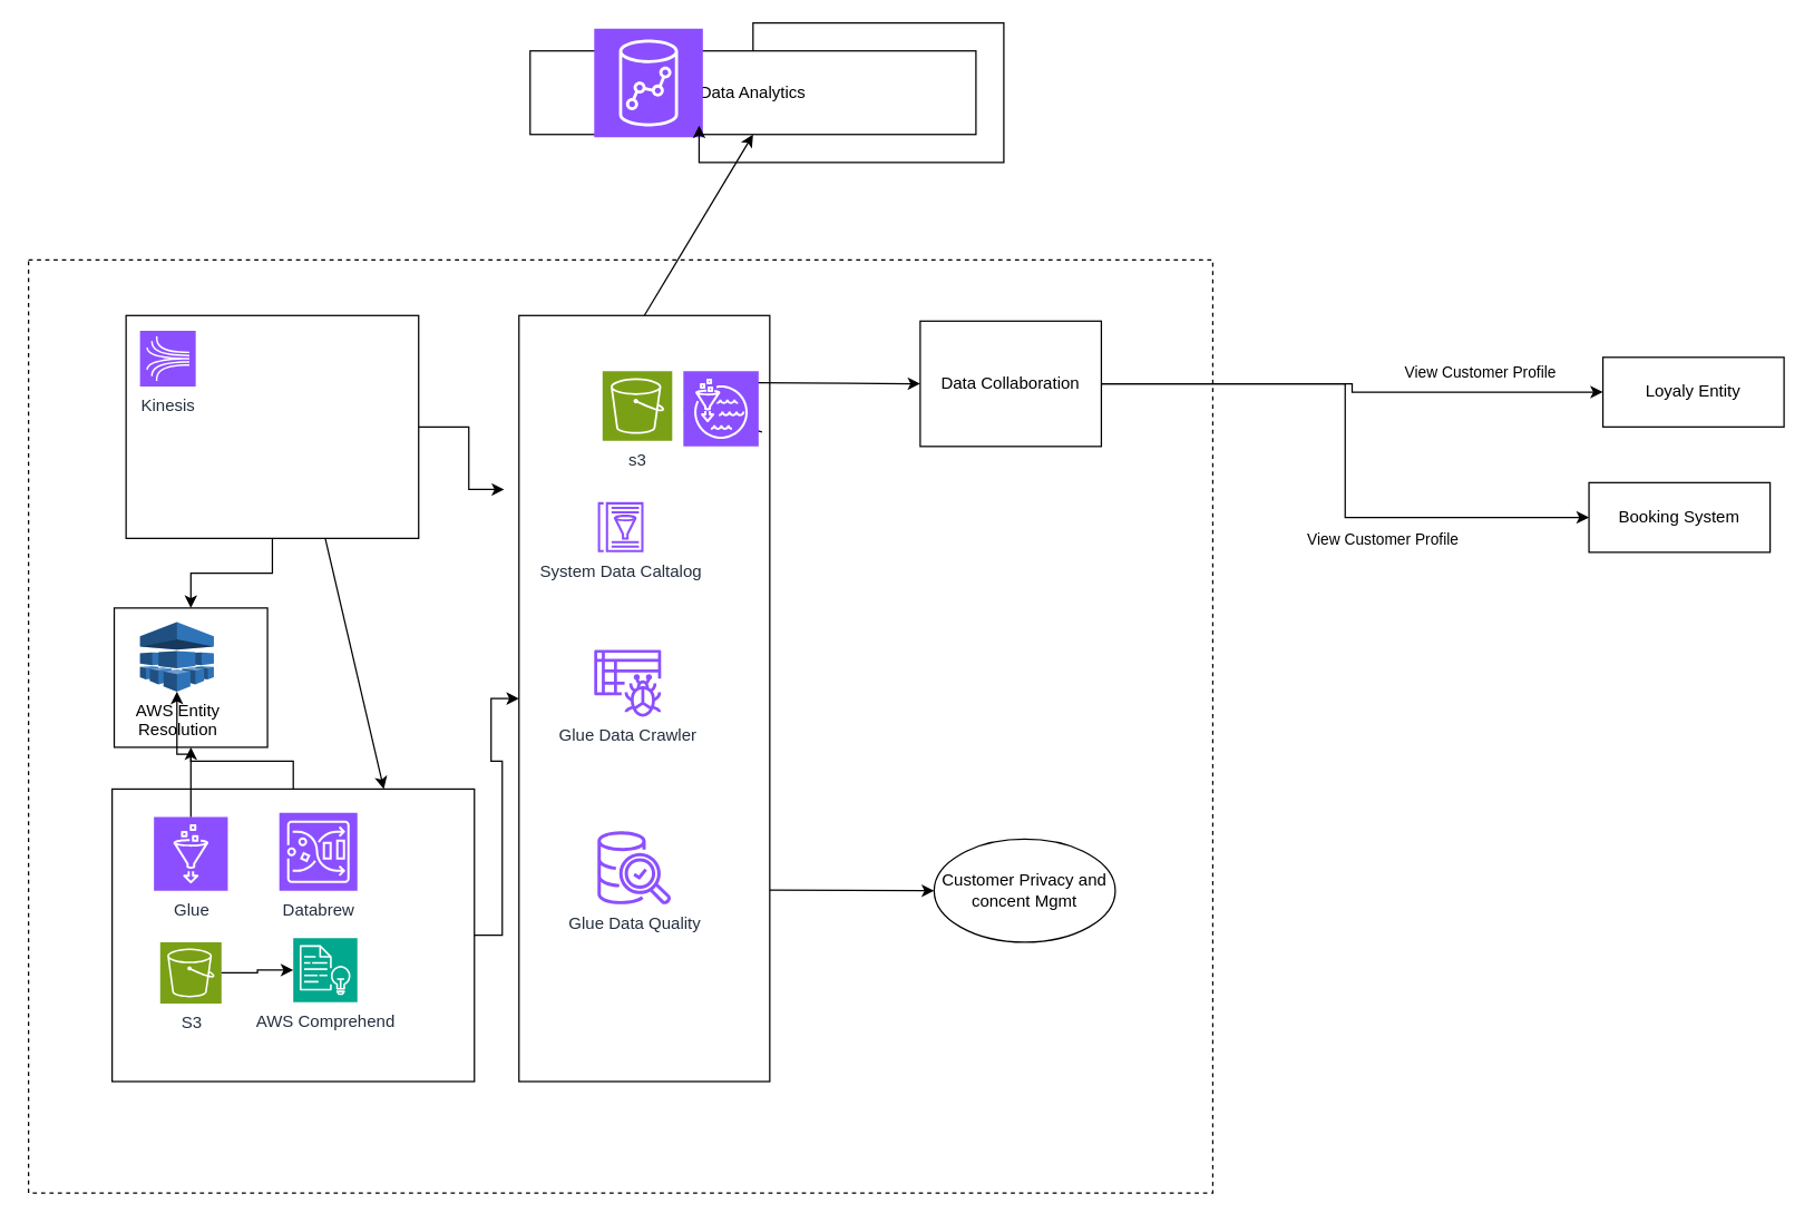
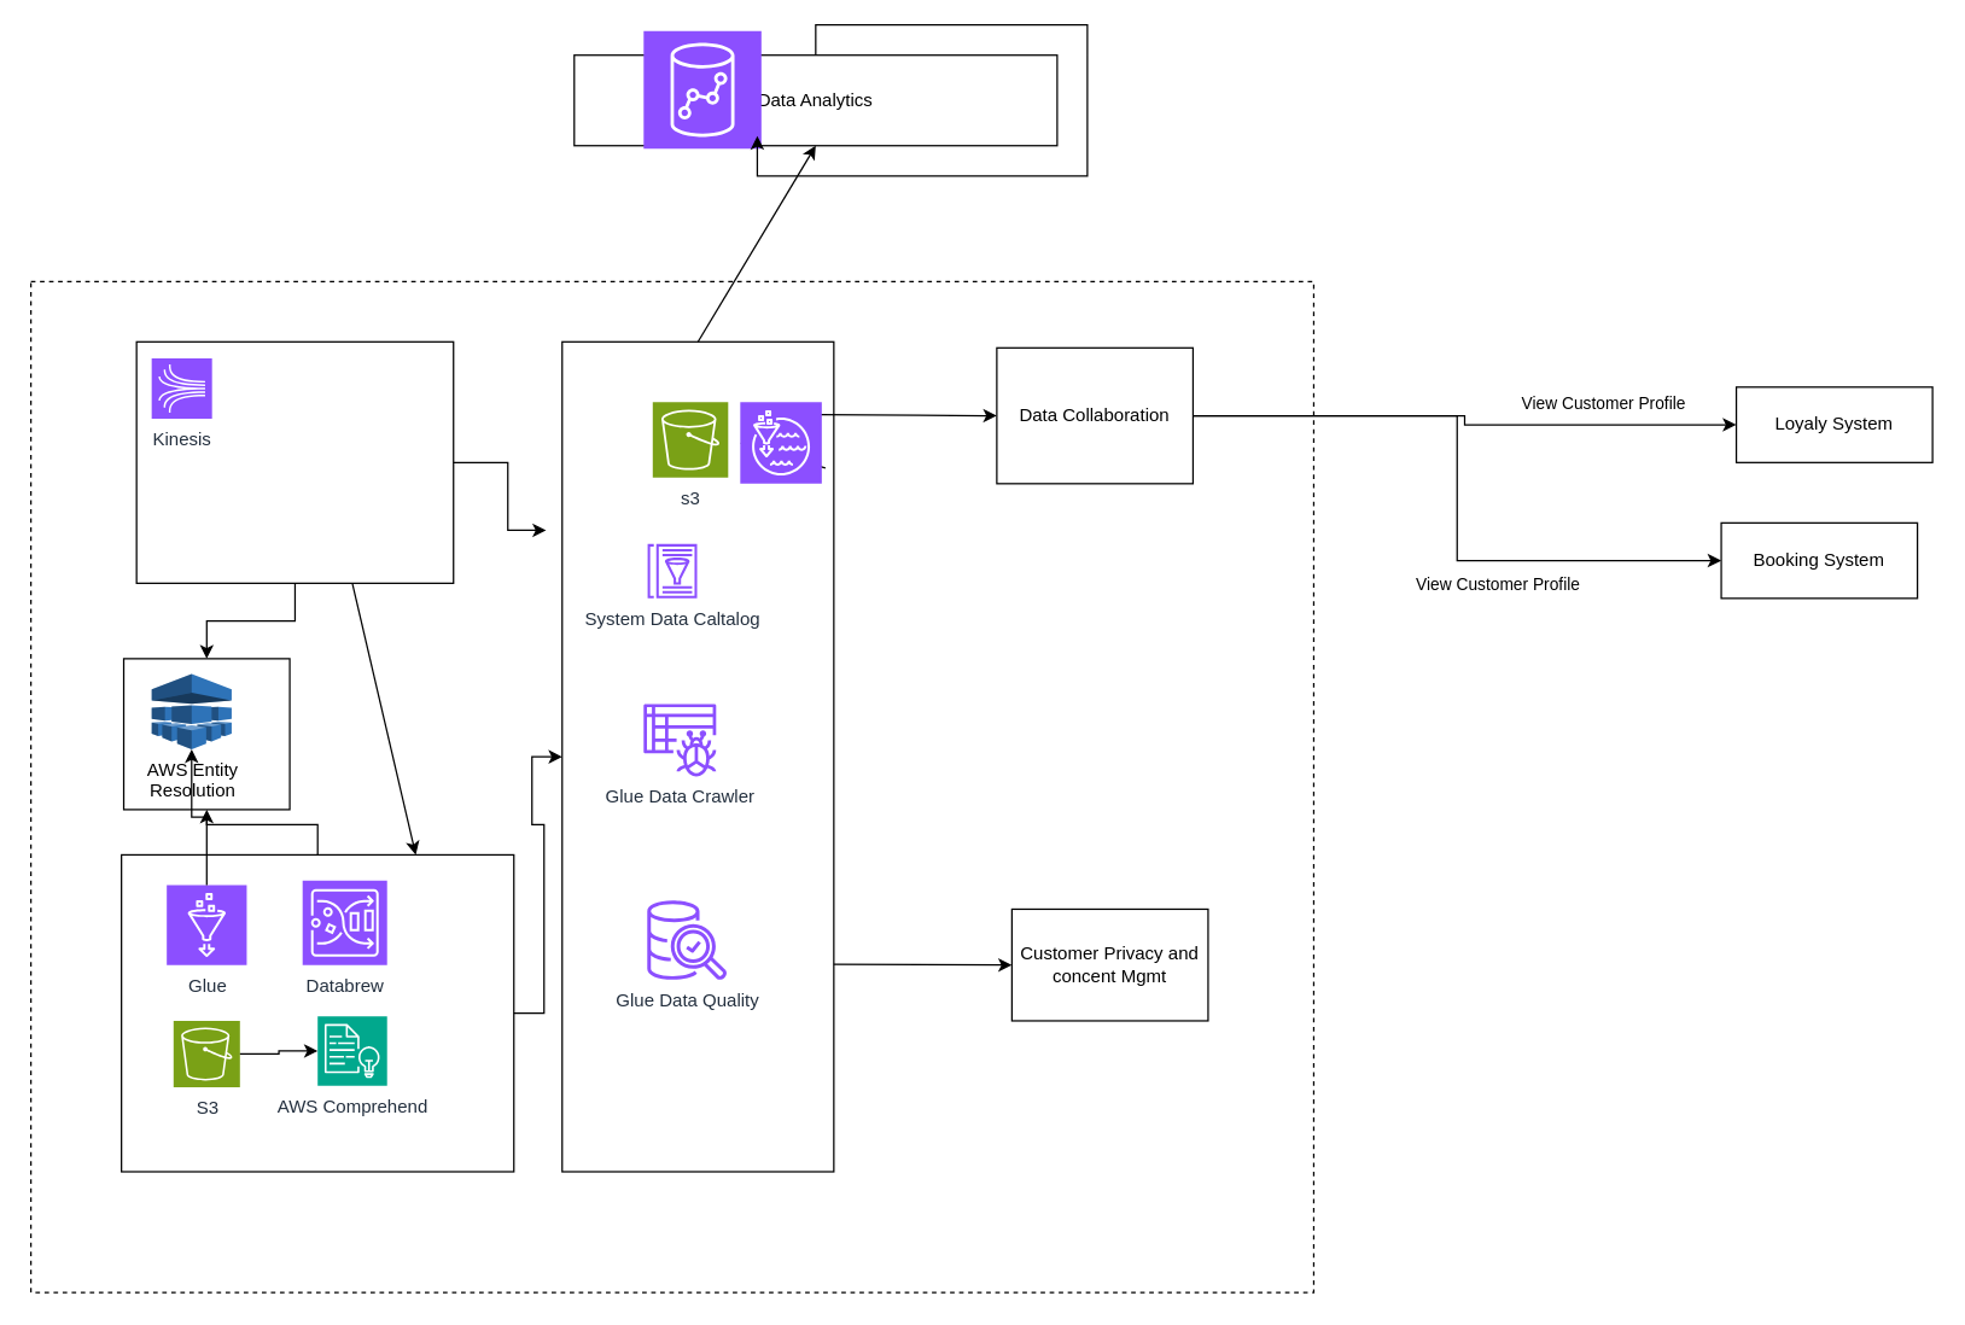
- <mxCell id="17" value="&lt;font color=&quot;#000000&quot;&gt;Loyaly Entity&lt;/font&gt;" style="rounded=0;whiteSpace=wrap;html=1;fillColor=none;fontColor=#ffffff;strokeColor=#000000;" parent="1" vertex="1"><mxGeometry x="1150" y="256" width="130" height="50" as="geometry" /></mxCell>
+ <mxCell id="17" value="&lt;font color=&quot;#000000&quot;&gt;Loyaly System&lt;/font&gt;" style="rounded=0;whiteSpace=wrap;html=1;fillColor=none;fontColor=#ffffff;strokeColor=#000000;" parent="1" vertex="1"><mxGeometry x="1150" y="256" width="130" height="50" as="geometry" /></mxCell>
- <mxCell id="12" value="&lt;font color=&quot;#000000&quot;&gt;Customer Privacy and concent Mgmt&lt;/font&gt;" style="ellipse;whiteSpace=wrap;html=1;fillColor=none;fontColor=#ffffff;strokeColor=#000000;" parent="1" vertex="1"><mxGeometry x="670" y="602" width="130" height="74" as="geometry" /></mxCell>
+ <mxCell id="12" value="&lt;font color=&quot;#000000&quot;&gt;Customer Privacy and concent Mgmt&lt;/font&gt;" style="rounded=0;whiteSpace=wrap;html=1;fillColor=none;fontColor=#ffffff;strokeColor=#000000;" parent="1" vertex="1"><mxGeometry x="670" y="602" width="130" height="74" as="geometry" /></mxCell>
